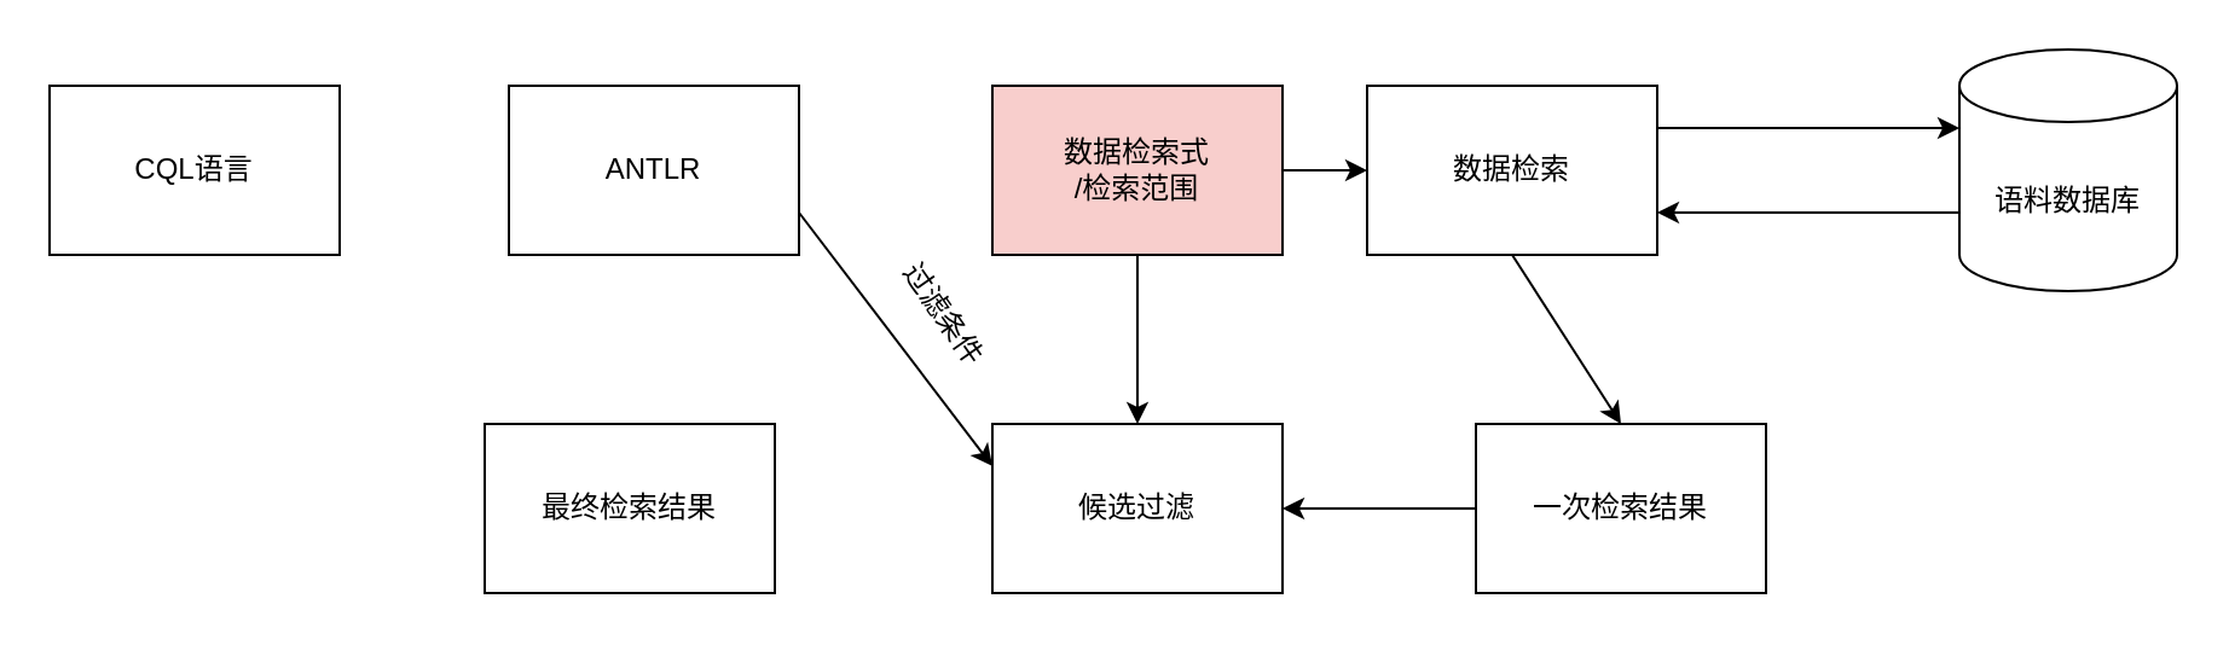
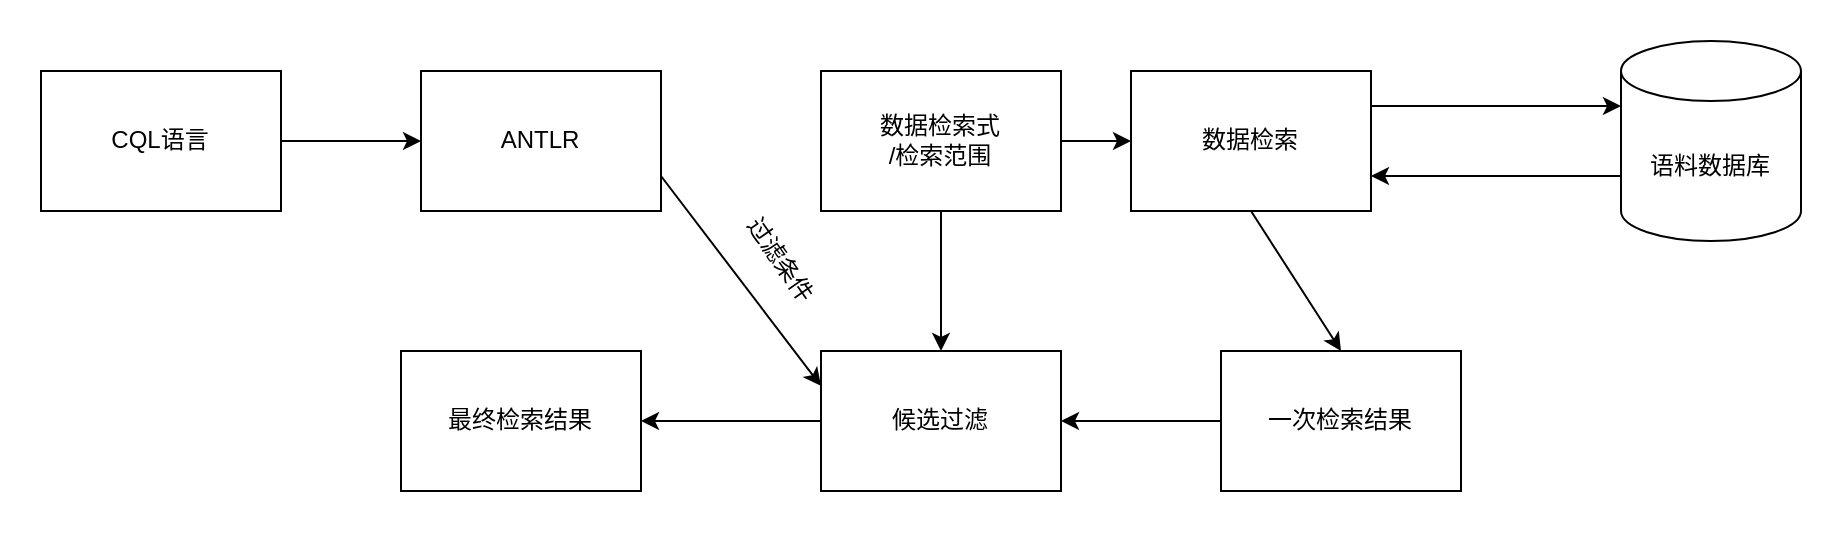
+ <mxCell id="7" value="" style="endArrow=classic;html=1;rounded=0;exitX=1;exitY=0.5;exitDx=0;exitDy=0;entryX=0;entryY=0.5;entryDx=0;entryDy=0;" parent="1" source="2" target="3" edge="1"><mxGeometry width="50" height="50" relative="1" as="geometry"><mxPoint x="170" y="285" as="sourcePoint" /><mxPoint x="220" y="235" as="targetPoint" /></mxGeometry></mxCell>
- <mxCell id="5" value="数据检索式&lt;br&gt;/检索范围" style="rounded=0;whiteSpace=wrap;html=1;fillColor=#f8cecc;" parent="1" vertex="1"><mxGeometry x="410" y="35" width="120" height="70" as="geometry" /></mxCell>
+ <mxCell id="5" value="数据检索式&lt;br&gt;/检索范围" style="rounded=0;whiteSpace=wrap;html=1;" parent="1" vertex="1"><mxGeometry x="410" y="35" width="120" height="70" as="geometry" /></mxCell>
+ <mxCell id="15" value="" style="endArrow=classic;html=1;rounded=0;exitX=0;exitY=0.5;exitDx=0;exitDy=0;entryX=1;entryY=0.5;entryDx=0;entryDy=0;" parent="1" source="6" target="10" edge="1"><mxGeometry width="50" height="50" relative="1" as="geometry"><mxPoint x="540" y="85" as="sourcePoint" /><mxPoint x="620" y="85" as="targetPoint" /></mxGeometry></mxCell>
